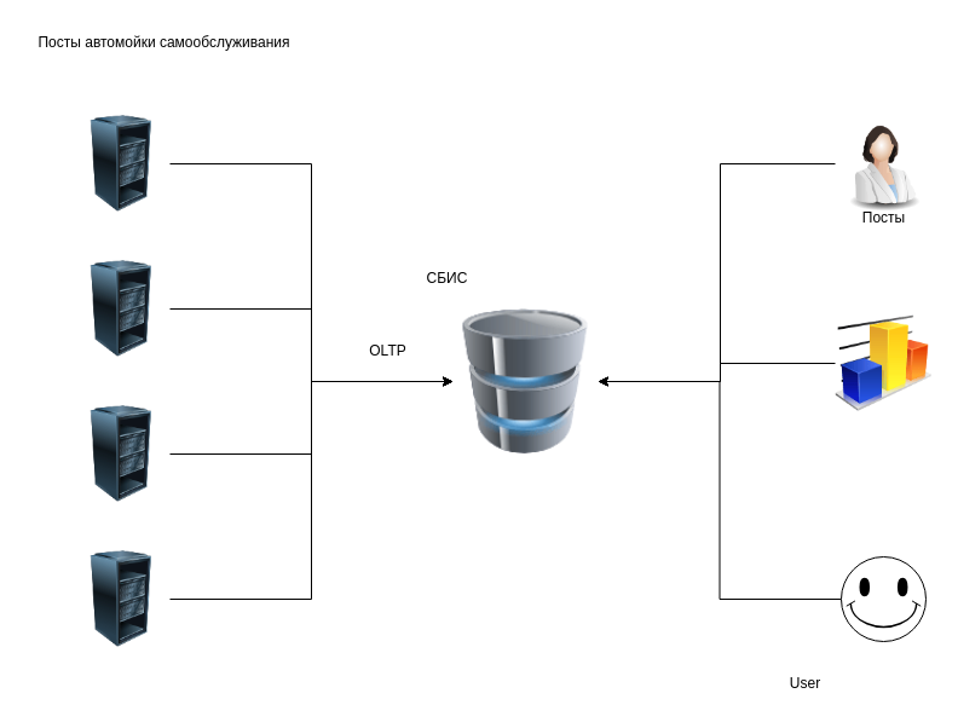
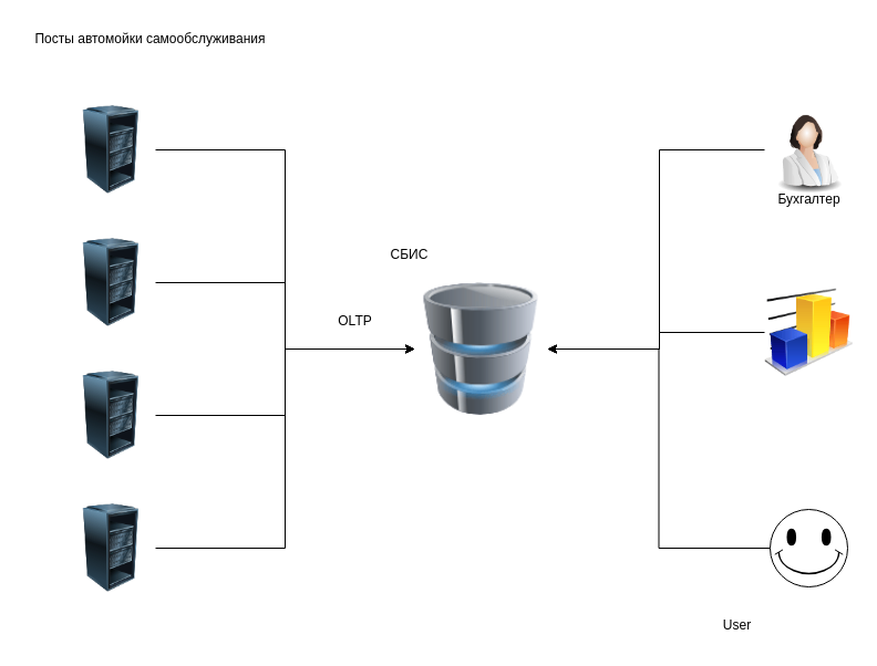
- <mxCell id="21" value="Посты" style="text;html=1;align=center;verticalAlign=middle;resizable=0;points=[];autosize=1;strokeColor=none;fillColor=none;" vertex="1" parent="1"><mxGeometry x="690" y="165" width="80" height="30" as="geometry" /></mxCell>
+ <mxCell id="21" value="Бухгалтер" style="text;html=1;align=center;verticalAlign=middle;resizable=0;points=[];autosize=1;strokeColor=none;fillColor=none;" vertex="1" parent="1"><mxGeometry x="690" y="165" width="80" height="30" as="geometry" /></mxCell>
